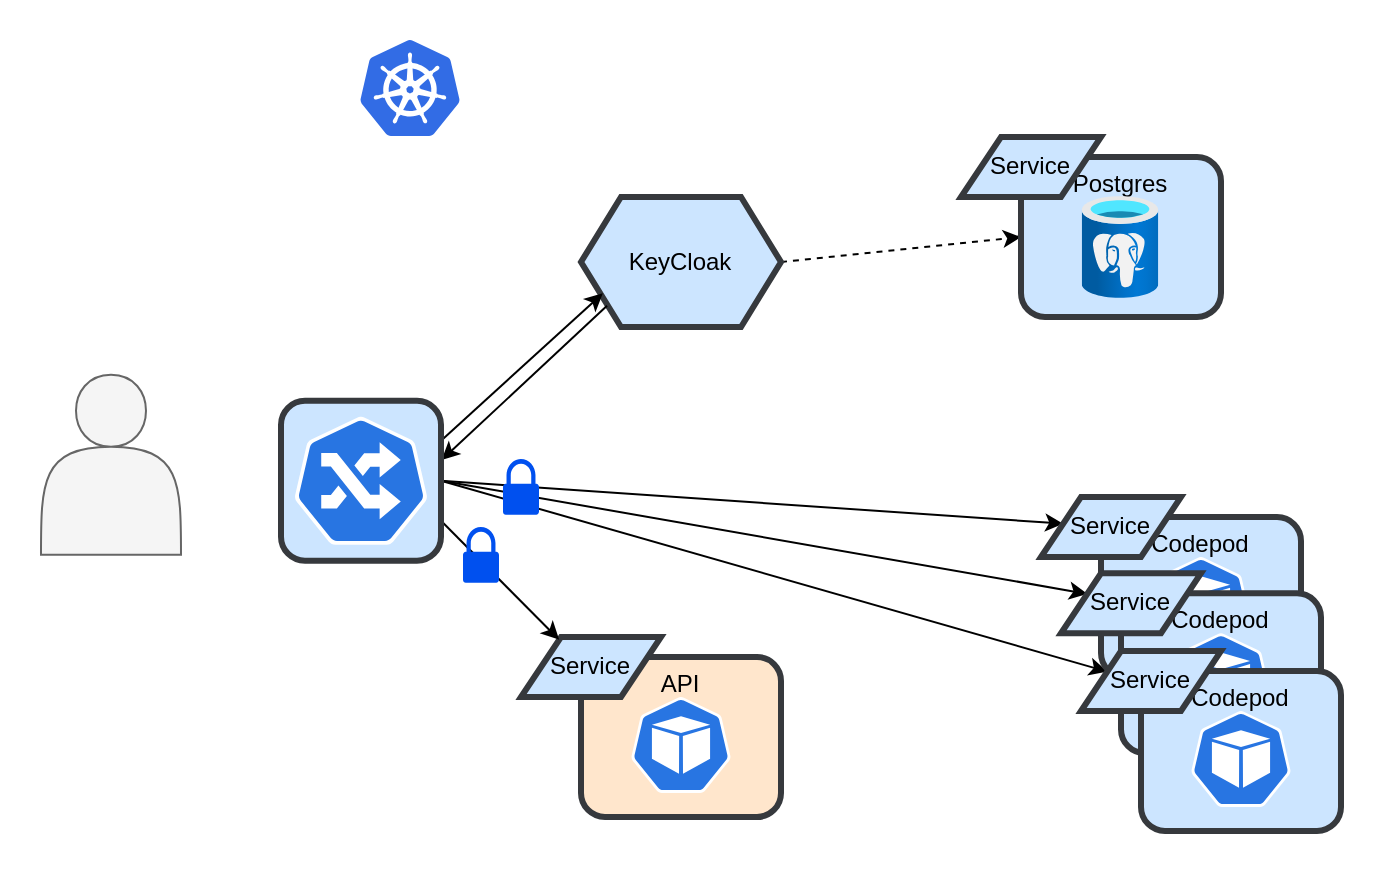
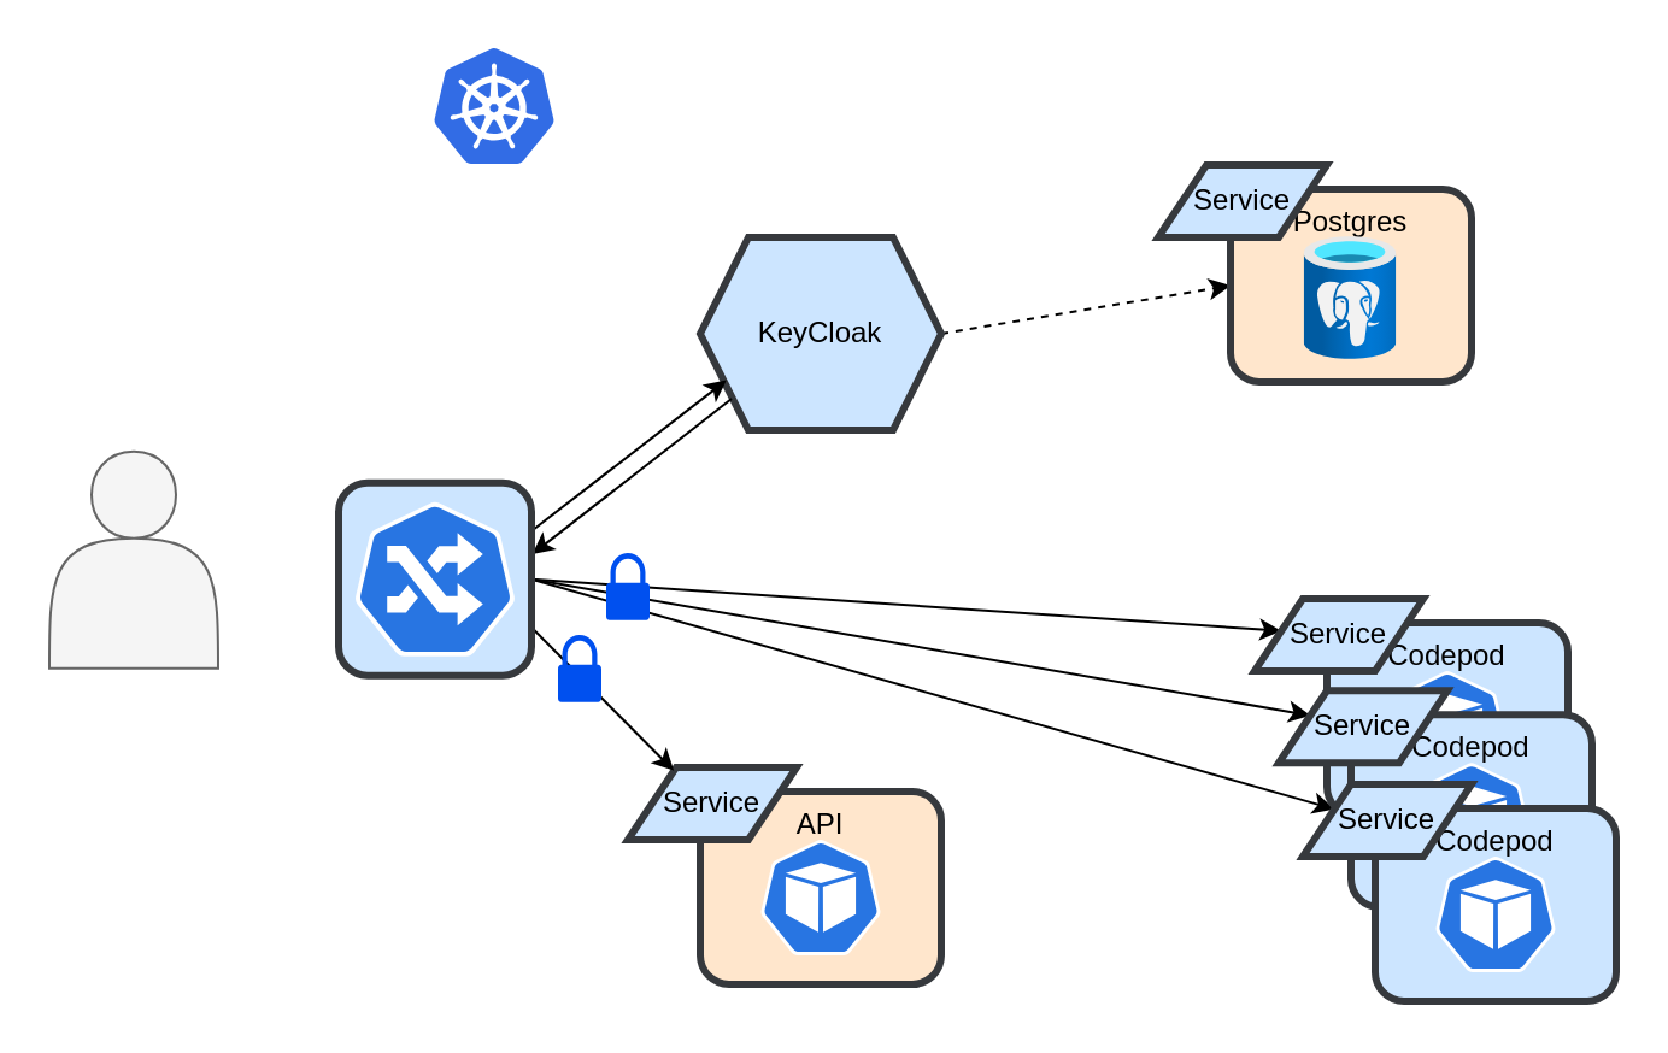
- <mxCell id="8" value="Postgres" style="rounded=1;whiteSpace=wrap;html=1;strokeWidth=3;fillColor=#cce5ff;strokeColor=#36393d;verticalAlign=top;" parent="1" vertex="1"><mxGeometry x="510" y="78" width="100" height="80" as="geometry" /></mxCell>
+ <mxCell id="8" value="Postgres" style="rounded=1;whiteSpace=wrap;html=1;strokeWidth=3;fillColor=#ffe6cc;strokeColor=#36393d;verticalAlign=top;" parent="1" vertex="1"><mxGeometry x="510" y="78" width="100" height="80" as="geometry" /></mxCell>
- <mxCell id="7" value="KeyCloak" style="shape=hexagon;perimeter=hexagonPerimeter2;whiteSpace=wrap;html=1;fixedSize=1;strokeWidth=3;fillColor=#cce5ff;strokeColor=#36393d;fontColor=#000000;" parent="1" vertex="1"><mxGeometry x="290" y="98" width="100" height="65" as="geometry" /></mxCell>
+ <mxCell id="7" value="KeyCloak" style="shape=hexagon;perimeter=hexagonPerimeter2;whiteSpace=wrap;html=1;fixedSize=1;strokeWidth=3;fillColor=#cce5ff;strokeColor=#36393d;fontColor=#000000;" parent="1" vertex="1"><mxGeometry x="290" y="98" width="100" height="80" as="geometry" /></mxCell>
